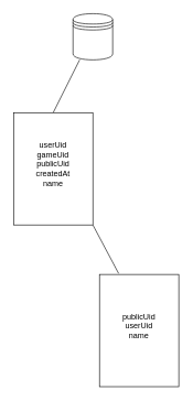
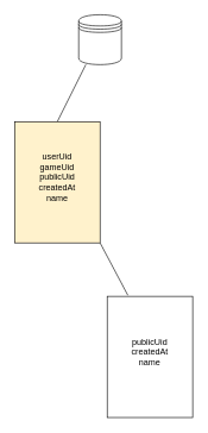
- <mxCell id="5" value="&lt;div&gt;userUid&lt;/div&gt;gameUid&lt;div&gt;publicUid&lt;/div&gt;&lt;div&gt;createdAt&lt;/div&gt;&lt;div&gt;name&lt;/div&gt;&lt;div&gt;&lt;br&gt;&lt;/div&gt;" style="rounded=0;whiteSpace=wrap;html=1;" vertex="1" parent="1"><mxGeometry x="20" y="170" width="120" height="170" as="geometry" /></mxCell>
+ <mxCell id="5" value="&lt;div&gt;userUid&lt;/div&gt;gameUid&lt;div&gt;publicUid&lt;/div&gt;&lt;div&gt;createdAt&lt;/div&gt;&lt;div&gt;name&lt;/div&gt;&lt;div&gt;&lt;br&gt;&lt;/div&gt;" style="rounded=0;whiteSpace=wrap;html=1;fillColor=#fff2cc;" vertex="1" parent="1"><mxGeometry x="20" y="170" width="120" height="170" as="geometry" /></mxCell>
- <mxCell id="6" value="&lt;div&gt;&lt;/div&gt;&lt;div&gt;publicUid&lt;/div&gt;&lt;div&gt;userUid&lt;/div&gt;&lt;div&gt;name&lt;/div&gt;&lt;div&gt;&lt;br&gt;&lt;/div&gt;" style="rounded=0;whiteSpace=wrap;html=1;" vertex="1" parent="1"><mxGeometry x="150" y="415" width="120" height="170" as="geometry" /></mxCell>
+ <mxCell id="6" value="&lt;div&gt;&lt;/div&gt;&lt;div&gt;publicUid&lt;/div&gt;&lt;div&gt;createdAt&lt;/div&gt;&lt;div&gt;name&lt;/div&gt;&lt;div&gt;&lt;br&gt;&lt;/div&gt;" style="rounded=0;whiteSpace=wrap;html=1;" vertex="1" parent="1"><mxGeometry x="150" y="415" width="120" height="170" as="geometry" /></mxCell>
